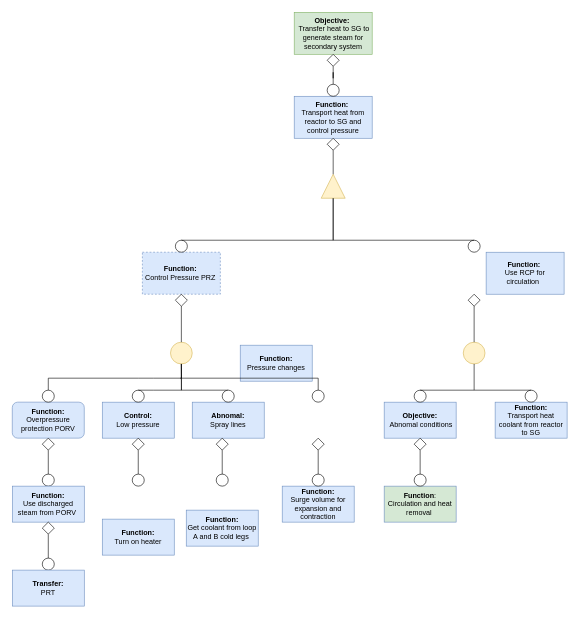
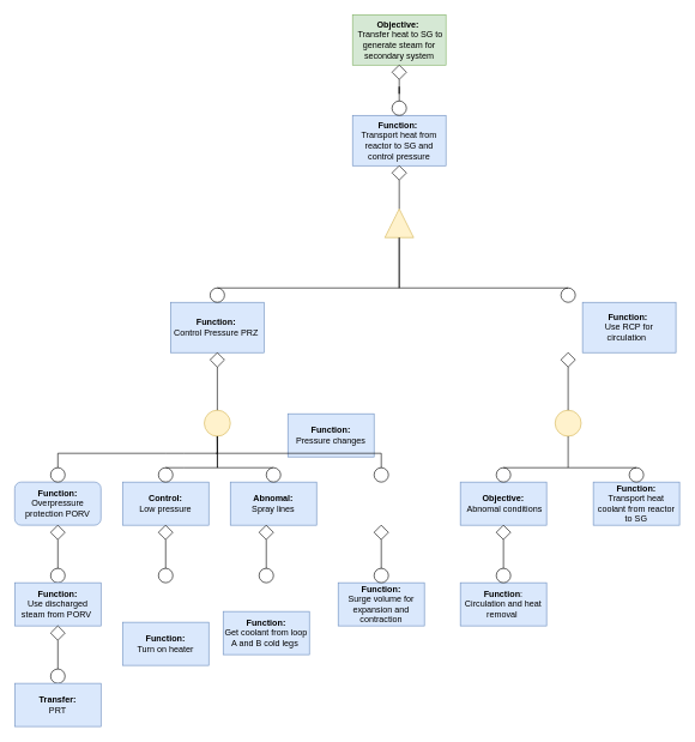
- <mxCell id="15" value="&lt;b&gt;Function:&amp;nbsp;&lt;/b&gt;&lt;br&gt;Control Pressure PRZ&amp;nbsp;" style="rounded=0;whiteSpace=wrap;html=1;fillColor=#dae8fc;strokeColor=#6c8ebf;dashed=1;" vertex="1" parent="1"><mxGeometry x="236.88" y="420" width="130" height="70" as="geometry" /></mxCell>
+ <mxCell id="15" value="&lt;b&gt;Function:&amp;nbsp;&lt;/b&gt;&lt;br&gt;Control Pressure PRZ&amp;nbsp;" style="rounded=0;whiteSpace=wrap;html=1;fillColor=#dae8fc;strokeColor=#6c8ebf;" vertex="1" parent="1"><mxGeometry x="236.88" y="420" width="130" height="70" as="geometry" /></mxCell>
- <mxCell id="54" value="&lt;b&gt;Function&lt;/b&gt;:&lt;br&gt;Circulation and heat removal&amp;nbsp;" style="rounded=0;whiteSpace=wrap;html=1;fillColor=#d5e8d4;strokeColor=#6c8ebf;" vertex="1" parent="1"><mxGeometry x="640" y="810" width="120" height="60" as="geometry" /></mxCell>
+ <mxCell id="54" value="&lt;b&gt;Function&lt;/b&gt;:&lt;br&gt;Circulation and heat removal&amp;nbsp;" style="rounded=0;whiteSpace=wrap;html=1;fillColor=#dae8fc;strokeColor=#6c8ebf;" vertex="1" parent="1"><mxGeometry x="640" y="810" width="120" height="60" as="geometry" /></mxCell>
